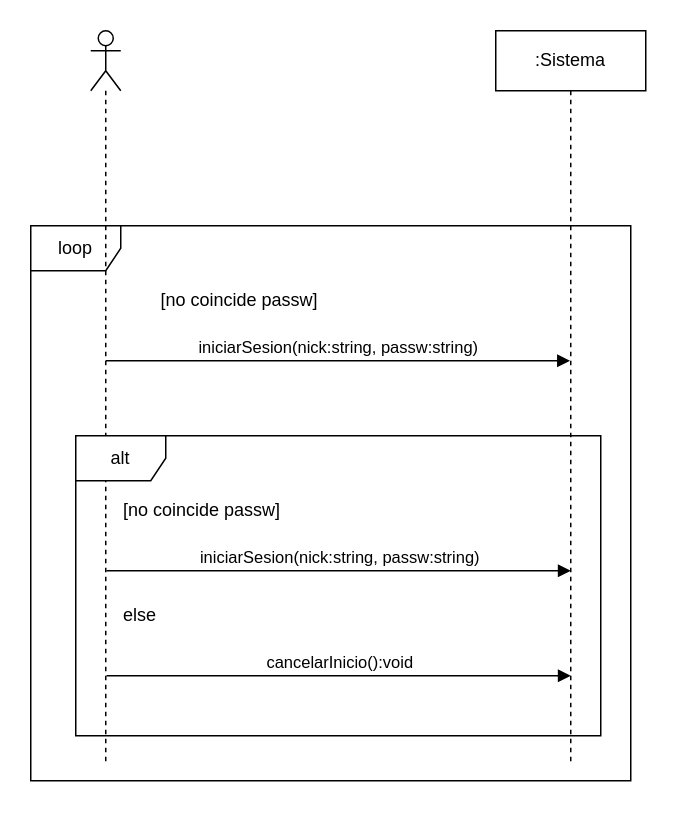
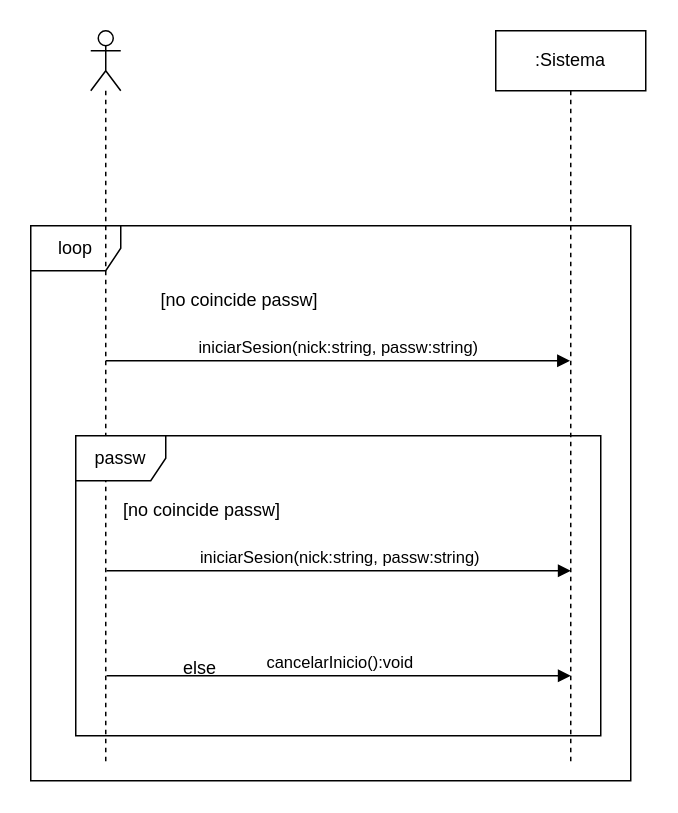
- <mxCell id="7" value="alt" style="shape=umlFrame;whiteSpace=wrap;html=1;" vertex="1" parent="1"><mxGeometry x="50" y="290" width="350" height="200" as="geometry" /></mxCell>
+ <mxCell id="7" value="passw" style="shape=umlFrame;whiteSpace=wrap;html=1;" vertex="1" parent="1"><mxGeometry x="50" y="290" width="350" height="200" as="geometry" /></mxCell>
- <mxCell id="10" value="else" style="text;html=1;resizable=0;points=[];autosize=1;align=left;verticalAlign=top;spacingTop=-4;" vertex="1" parent="1"><mxGeometry x="80" y="400" width="40" height="20" as="geometry" /></mxCell>
+ <mxCell id="10" value="else" style="text;html=1;resizable=0;points=[];autosize=1;align=left;verticalAlign=top;spacingTop=-4;" vertex="1" parent="1"><mxGeometry x="120" y="435" width="40" height="20" as="geometry" /></mxCell>
